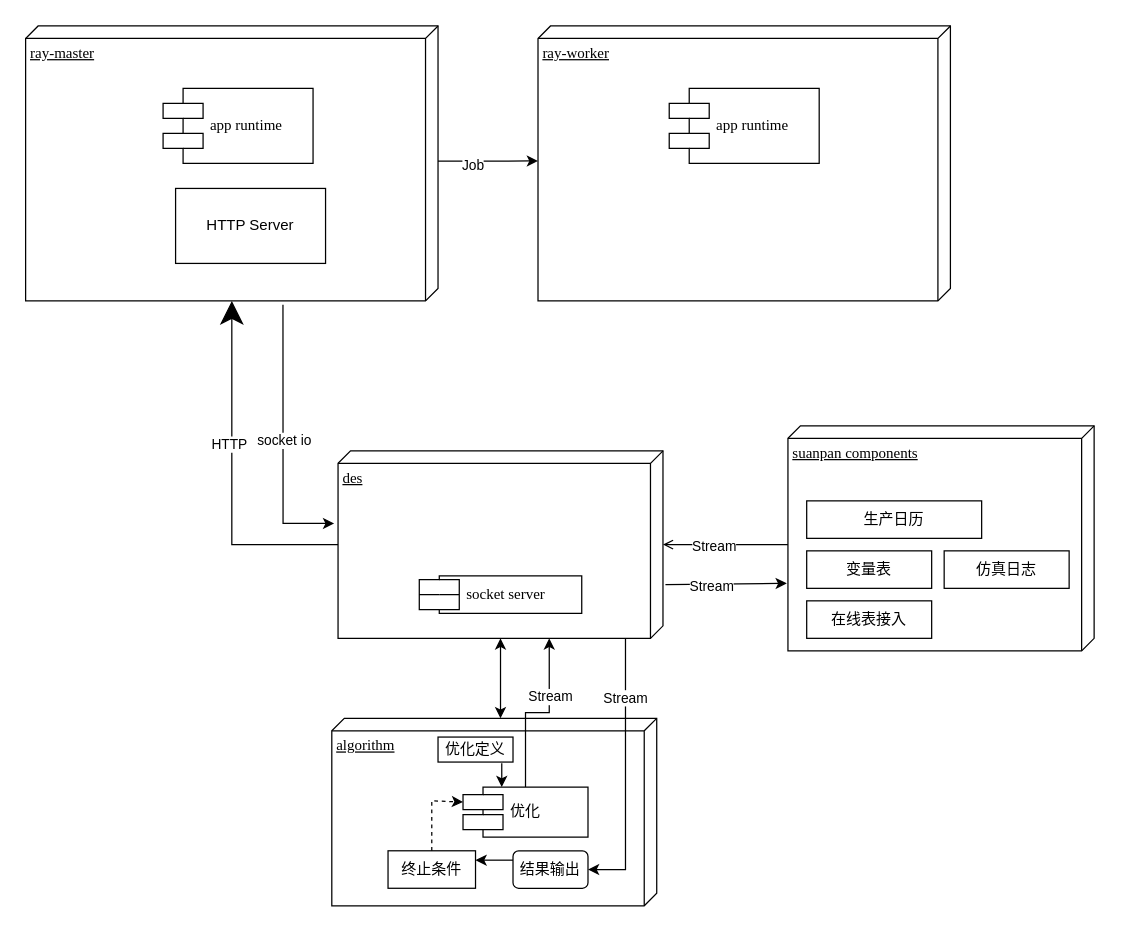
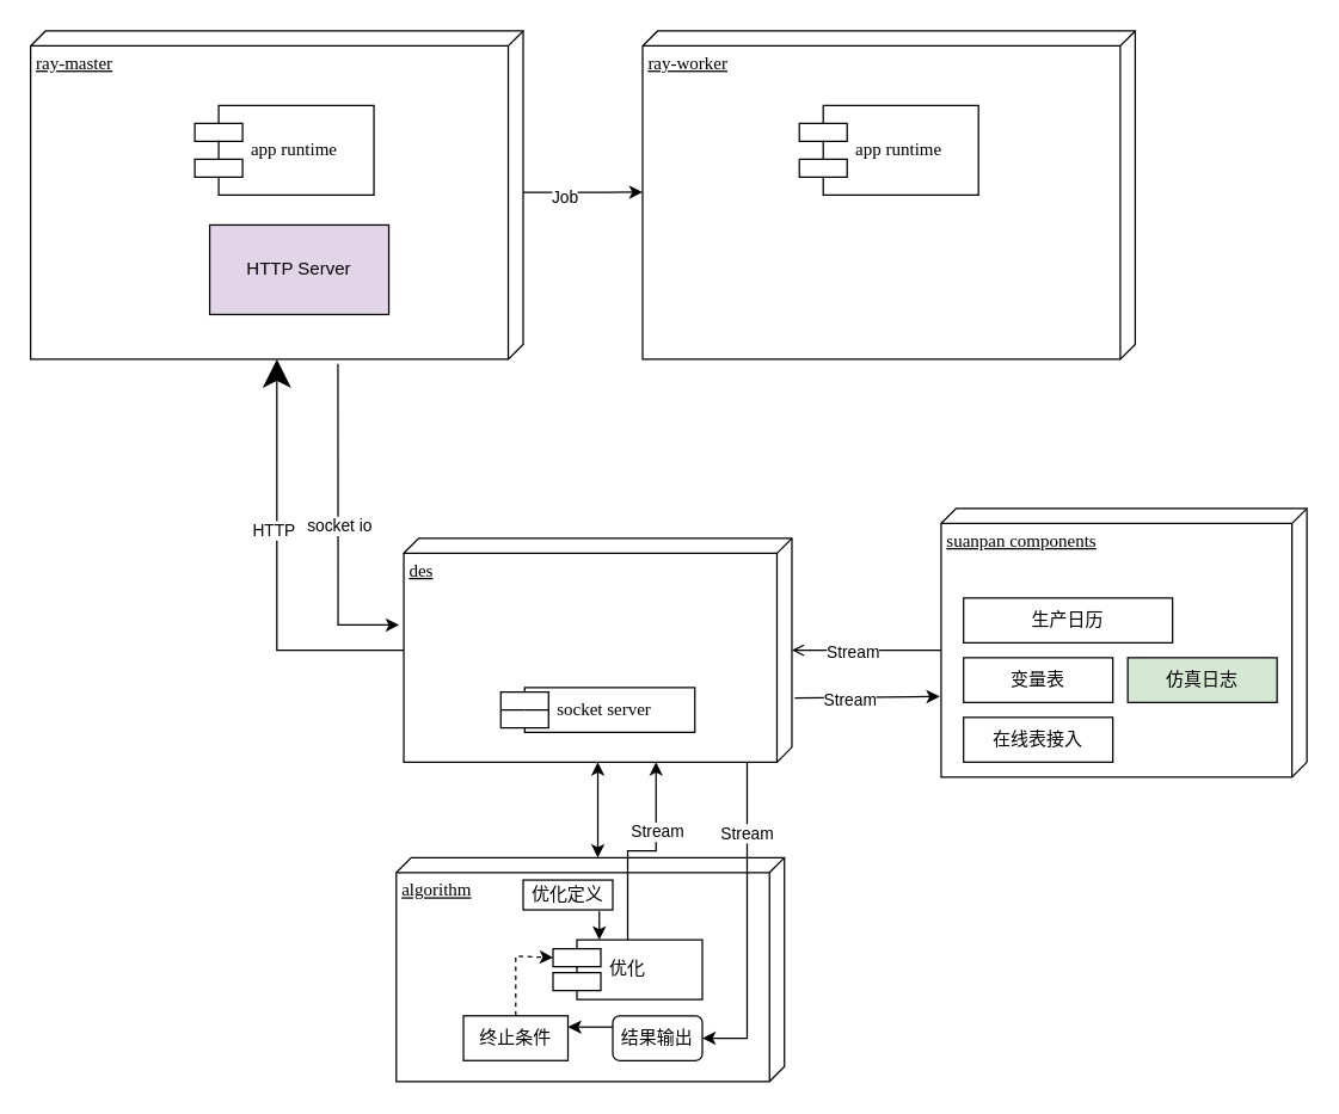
- <mxCell id="27" value="HTTP Server" style="rounded=0;whiteSpace=wrap;html=1;" vertex="1" parent="1"><mxGeometry x="140" y="150" width="120" height="60" as="geometry" /></mxCell>
+ <mxCell id="27" value="HTTP Server" style="rounded=0;whiteSpace=wrap;html=1;fillColor=#e1d5e7;" vertex="1" parent="1"><mxGeometry x="140" y="150" width="120" height="60" as="geometry" /></mxCell>
- <mxCell id="34" value="仿真日志" style="rounded=0;whiteSpace=wrap;html=1;" vertex="1" parent="1"><mxGeometry x="755" y="440" width="100" height="30" as="geometry" /></mxCell>
+ <mxCell id="34" value="仿真日志" style="rounded=0;whiteSpace=wrap;html=1;fillColor=#d5e8d4;" vertex="1" parent="1"><mxGeometry x="755" y="440" width="100" height="30" as="geometry" /></mxCell>
